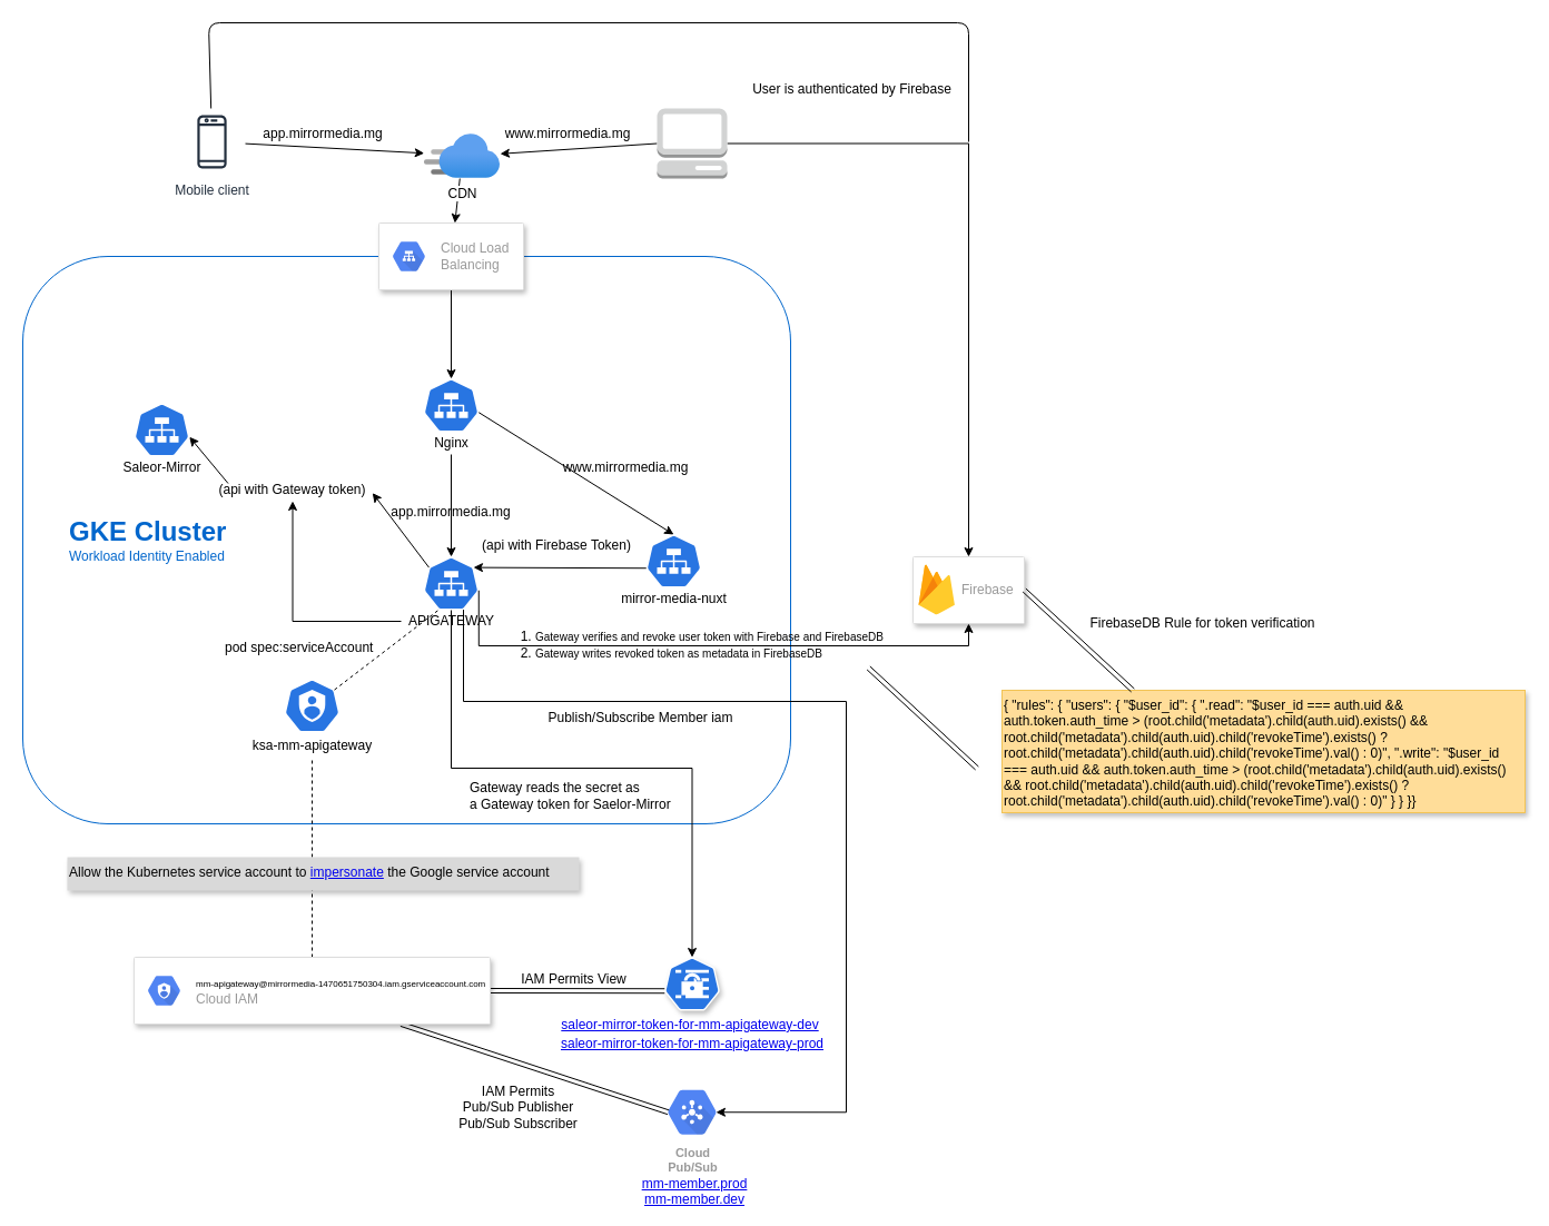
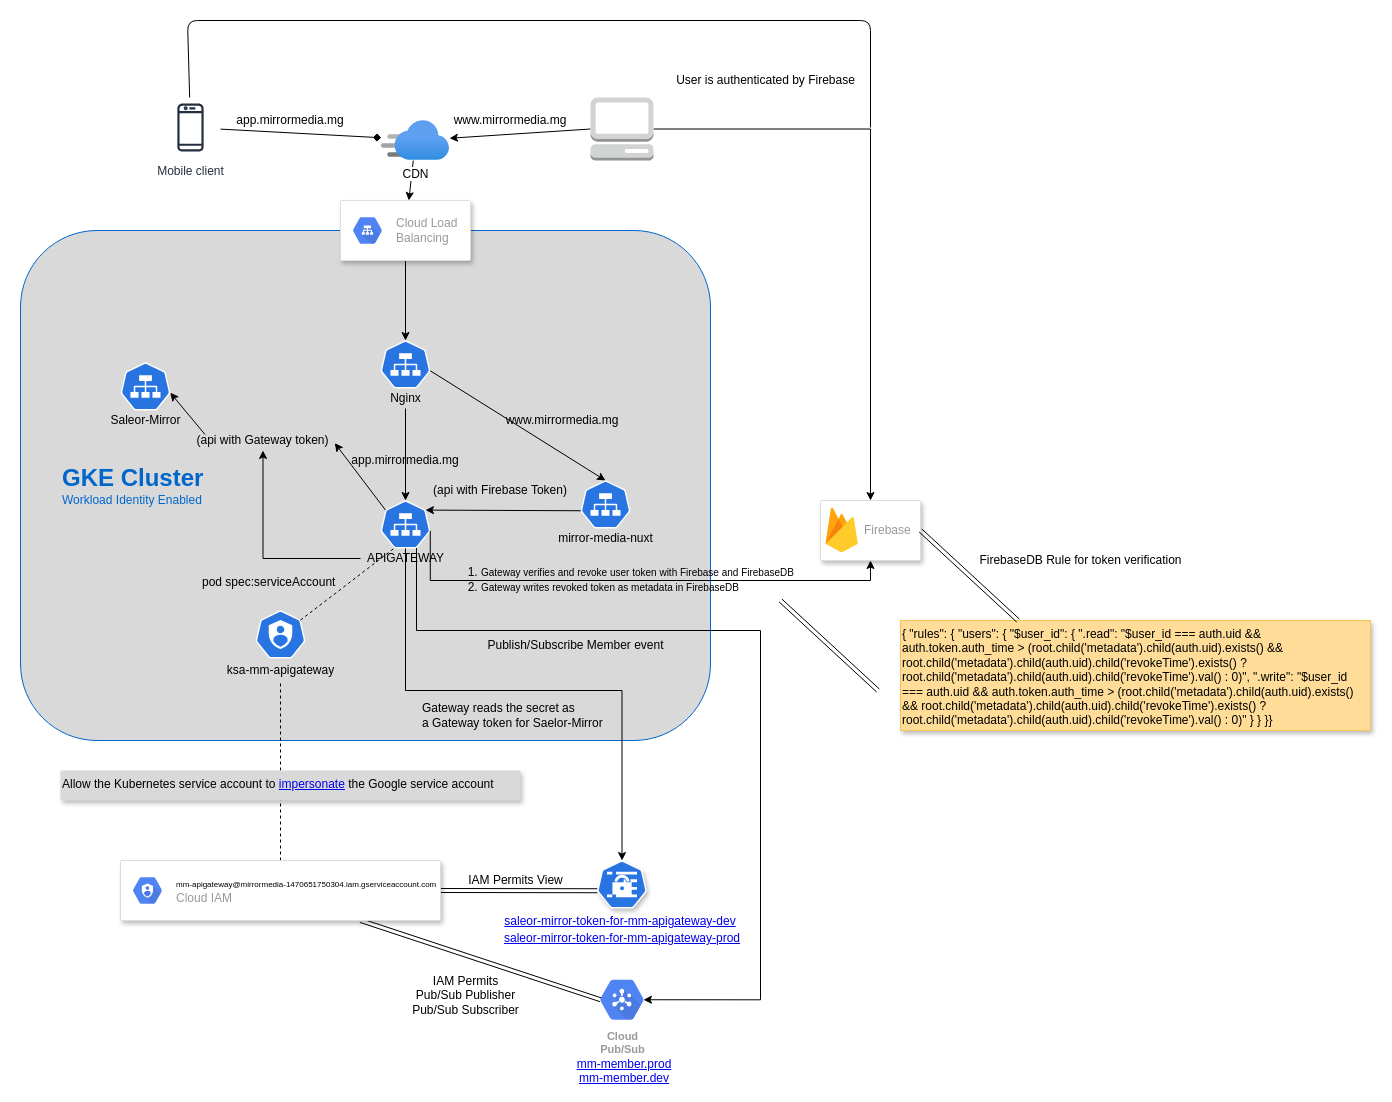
- <mxCell id="26" value="" style="endArrow=classic;html=1;entryX=-0.004;entryY=0.431;entryDx=0;entryDy=0;entryPerimeter=0;" parent="1" source="20" target="25" edge="1"><mxGeometry width="50" height="50" relative="1" as="geometry"><mxPoint x="390" y="220" as="sourcePoint" /><mxPoint x="440" y="170" as="targetPoint" /></mxGeometry></mxCell>
+ <mxCell id="26" value="" style="endArrow=diamond;html=1;entryX=-0.004;entryY=0.431;entryDx=0;entryDy=0;entryPerimeter=0;" parent="1" source="20" target="25" edge="1"><mxGeometry width="50" height="50" relative="1" as="geometry"><mxPoint x="390" y="220" as="sourcePoint" /><mxPoint x="440" y="170" as="targetPoint" /></mxGeometry></mxCell>
- <mxCell id="2" value="&lt;h1 style=&quot;margin: 0 0 0 40px ; border: none ; padding: 0px&quot;&gt;&lt;font color=&quot;#0066cc&quot;&gt;GKE Cluster&lt;/font&gt;&lt;/h1&gt;&lt;blockquote style=&quot;margin: 0 0 0 40px ; border: none ; padding: 0px&quot;&gt;&lt;div&gt;&lt;font color=&quot;#0066cc&quot;&gt;Workload Identity Enabled&lt;/font&gt;&lt;/div&gt;&lt;/blockquote&gt;" style="rounded=1;whiteSpace=wrap;html=1;align=left;strokeColor=#0066CC;" parent="1" vertex="1"><mxGeometry x="20" y="230" width="690" height="510" as="geometry" /></mxCell>
+ <mxCell id="2" value="&lt;h1 style=&quot;margin: 0 0 0 40px ; border: none ; padding: 0px&quot;&gt;&lt;font color=&quot;#0066cc&quot;&gt;GKE Cluster&lt;/font&gt;&lt;/h1&gt;&lt;blockquote style=&quot;margin: 0 0 0 40px ; border: none ; padding: 0px&quot;&gt;&lt;div&gt;&lt;font color=&quot;#0066cc&quot;&gt;Workload Identity Enabled&lt;/font&gt;&lt;/div&gt;&lt;/blockquote&gt;" style="rounded=1;whiteSpace=wrap;html=1;align=left;strokeColor=#0066CC;fillColor=#d9d9d9;" parent="1" vertex="1"><mxGeometry x="20" y="230" width="690" height="510" as="geometry" /></mxCell>
- <mxCell id="68" value="Publish/Subscribe Member iam" style="text;html=1;align=center;verticalAlign=middle;resizable=0;points=[];autosize=1;" vertex="1" parent="1"><mxGeometry x="480" y="635" width="190" height="20" as="geometry" /></mxCell>
+ <mxCell id="68" value="Publish/Subscribe Member event" style="text;html=1;align=center;verticalAlign=middle;resizable=0;points=[];autosize=1;" vertex="1" parent="1"><mxGeometry x="480" y="635" width="190" height="20" as="geometry" /></mxCell>
